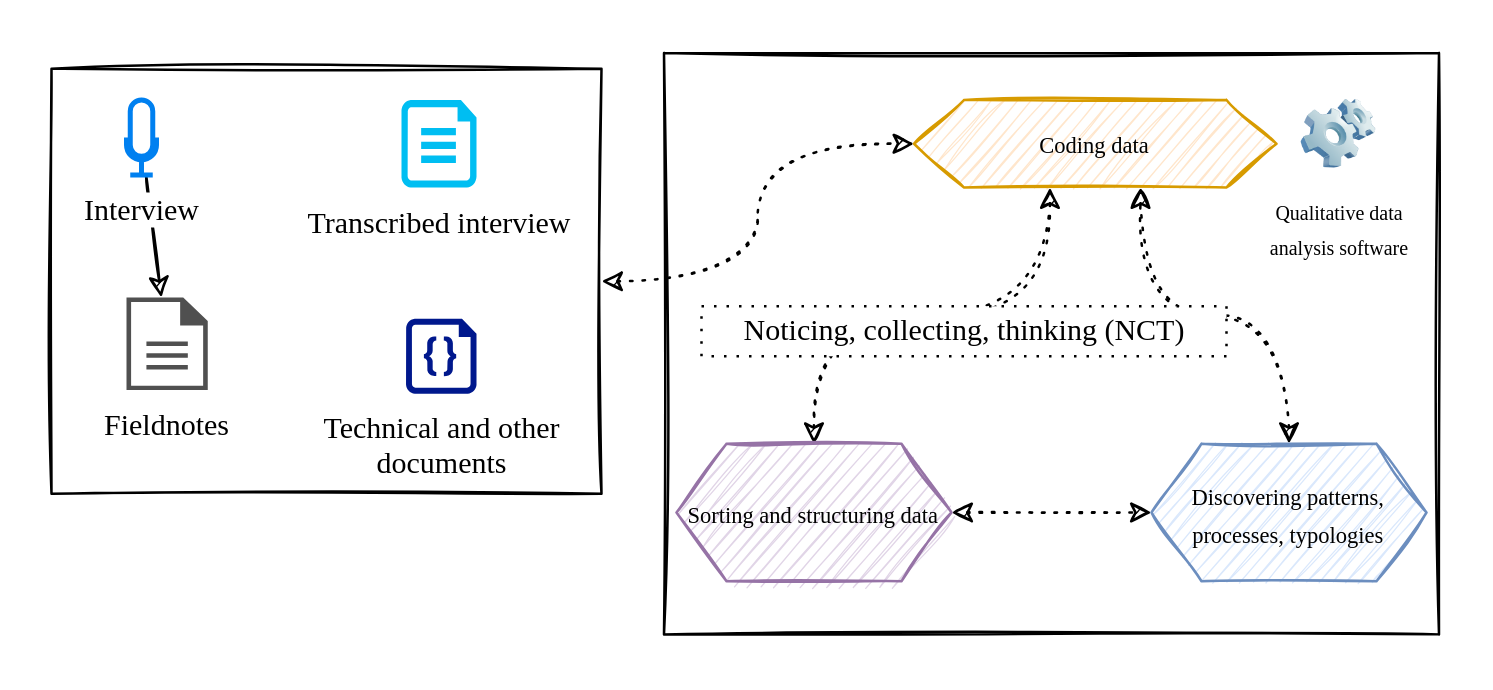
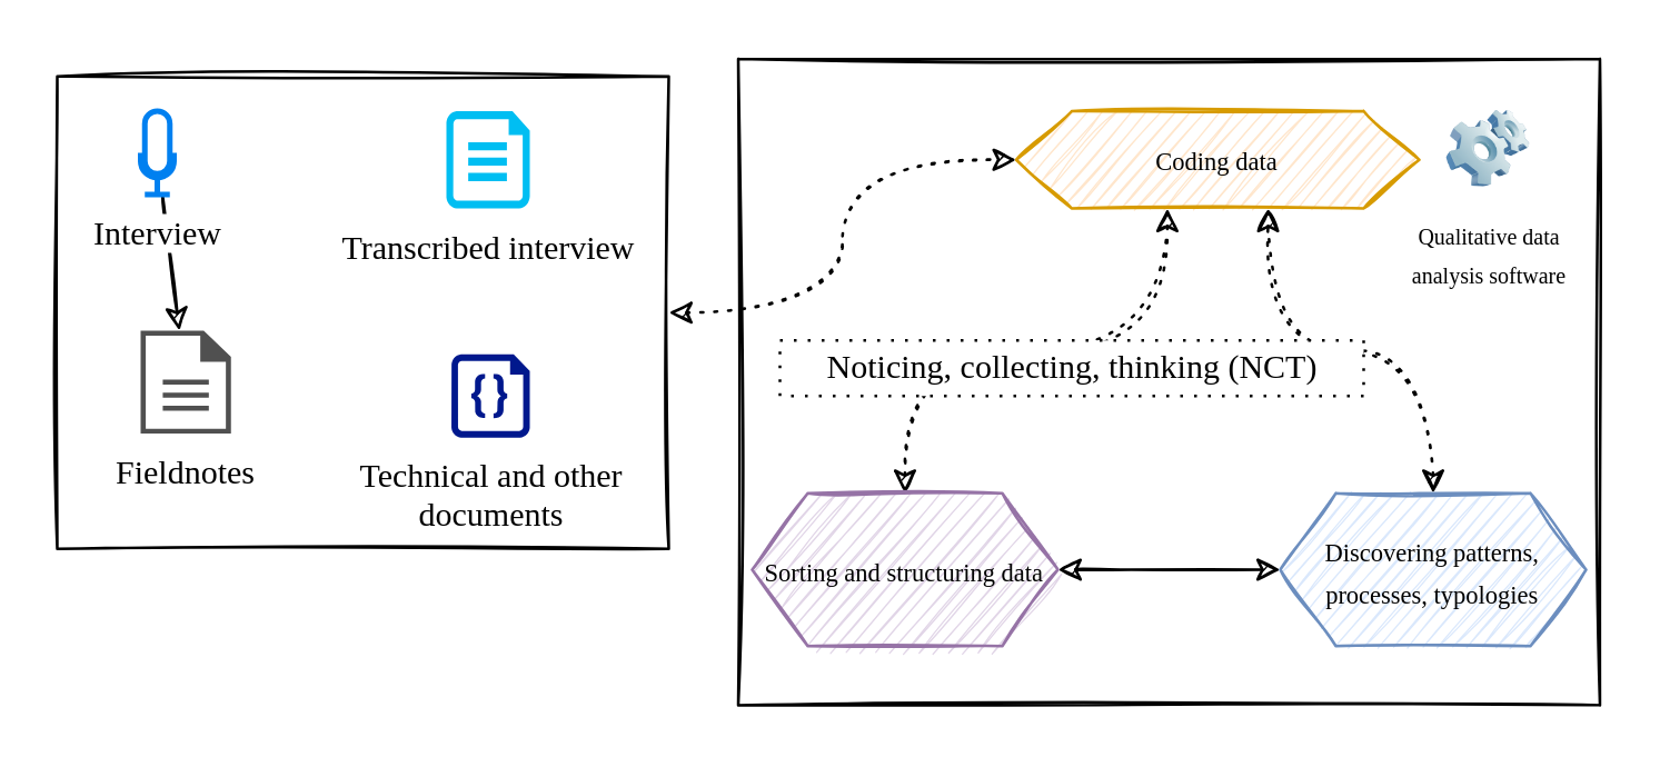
- <mxCell id="14" style="edgeStyle=orthogonalEdgeStyle;rounded=0;orthogonalLoop=1;jettySize=auto;html=1;startArrow=classic;startFill=1;fontFamily=Futura;sketch=1;exitX=1;exitY=0.5;exitDx=0;exitDy=0;entryX=0;entryY=0.5;entryDx=0;entryDy=0;dashed=1;dashPattern=1 4;curved=1;" parent="1" source="15" target="11" edge="1"><mxGeometry relative="1" as="geometry" /></mxCell>
+ <mxCell id="14" style="edgeStyle=orthogonalEdgeStyle;rounded=0;orthogonalLoop=1;jettySize=auto;html=1;startArrow=classic;startFill=1;fontFamily=Futura;sketch=1;exitX=1;exitY=0.5;exitDx=0;exitDy=0;entryX=0;entryY=0.5;entryDx=0;entryDy=0;dashed=0;dashPattern=1 4;curved=1;" parent="1" source="15" target="11" edge="1"><mxGeometry relative="1" as="geometry" /></mxCell>
